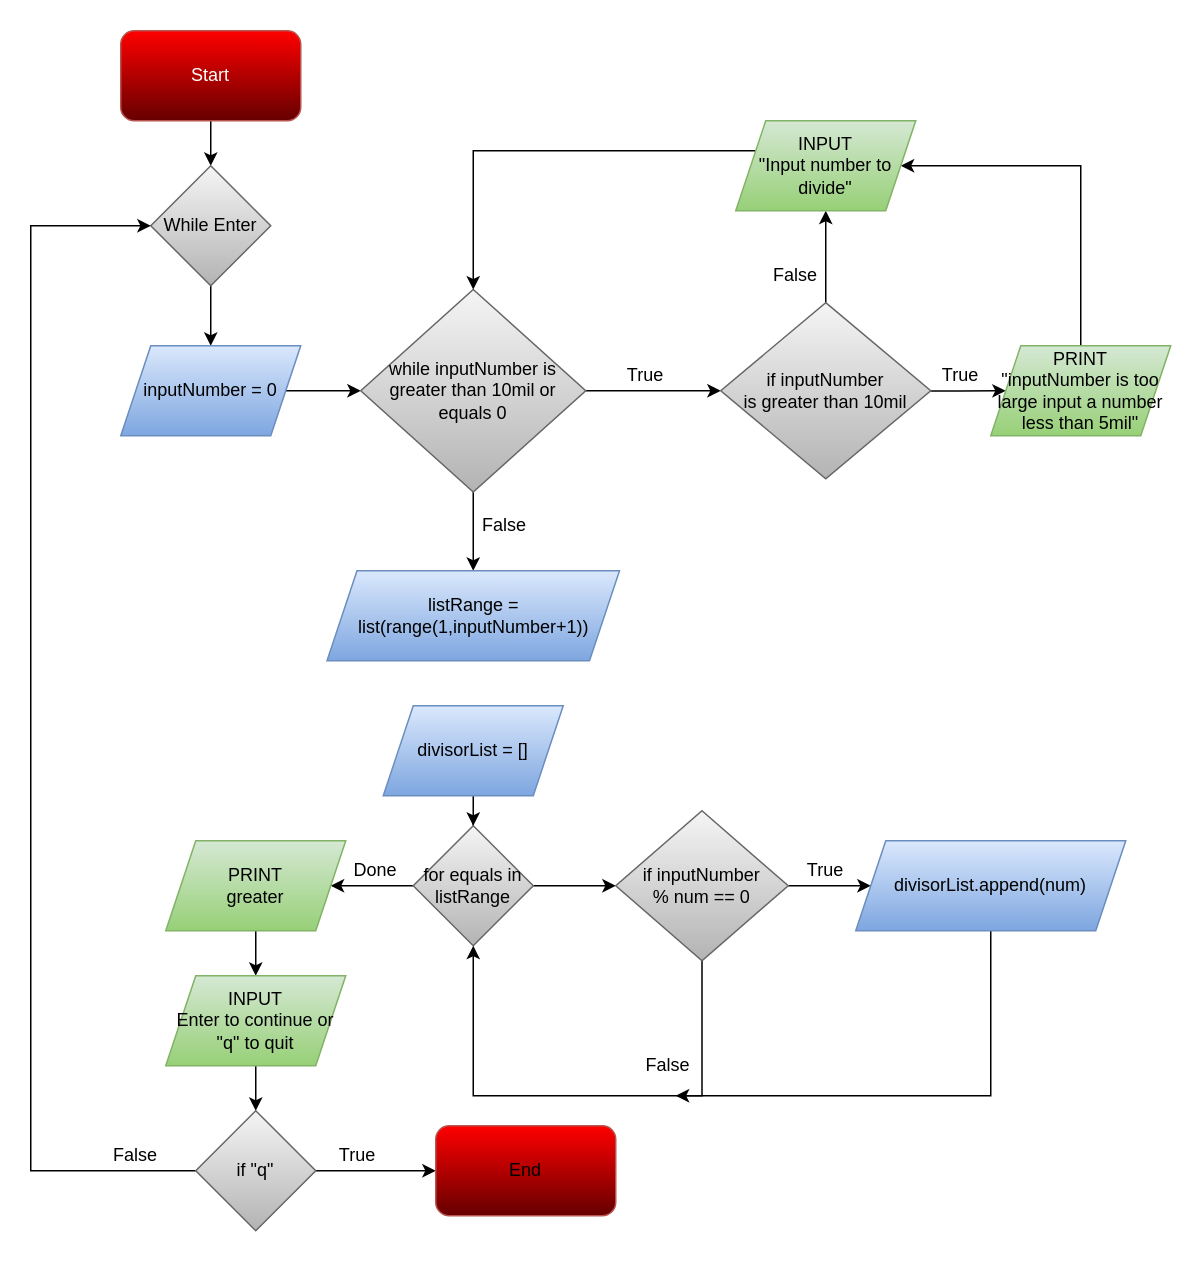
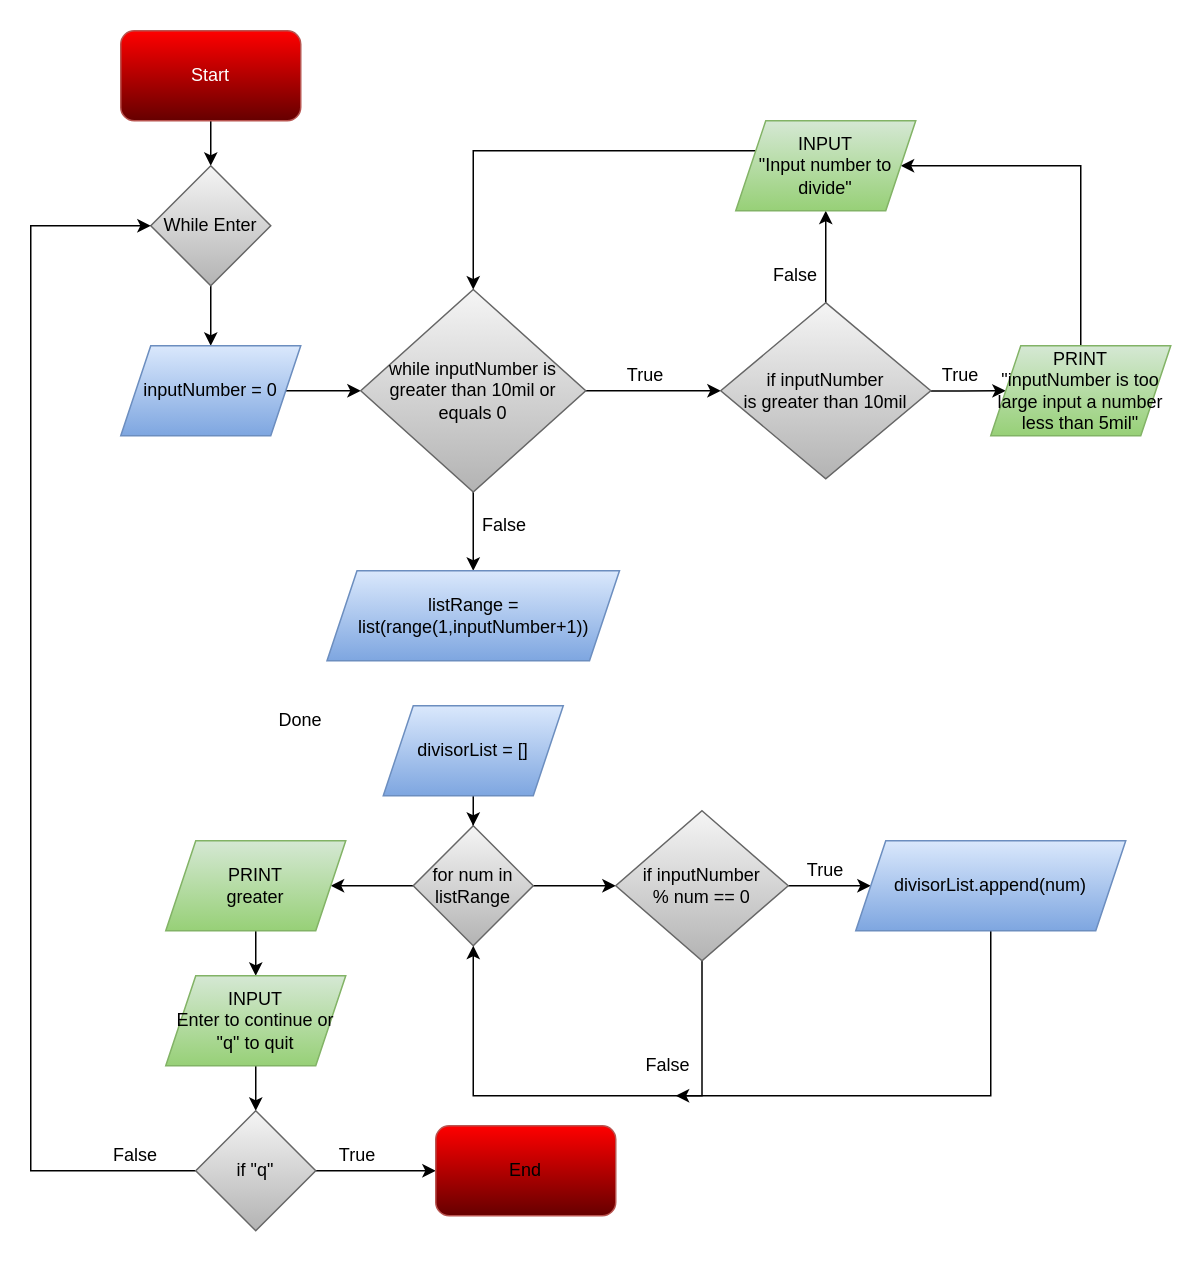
- <mxCell id="37" value="Done" style="text;html=1;strokeColor=none;fillColor=none;align=center;verticalAlign=middle;whiteSpace=wrap;rounded=0;" vertex="1" parent="1"><mxGeometry x="230" y="570" width="40" height="20" as="geometry" /></mxCell>
+ <mxCell id="37" value="Done" style="text;html=1;strokeColor=none;fillColor=none;align=center;verticalAlign=middle;whiteSpace=wrap;rounded=0;" vertex="1" parent="1"><mxGeometry x="180" y="470" width="40" height="20" as="geometry" /></mxCell>
- <mxCell id="27" value="for equals in listRange" style="rhombus;whiteSpace=wrap;html=1;fillColor=#f5f5f5;gradientColor=#b3b3b3;strokeColor=#666666;" vertex="1" parent="1"><mxGeometry x="275" y="550" width="80" height="80" as="geometry" /></mxCell>
+ <mxCell id="27" value="for num in listRange" style="rhombus;whiteSpace=wrap;html=1;fillColor=#f5f5f5;gradientColor=#b3b3b3;strokeColor=#666666;" vertex="1" parent="1"><mxGeometry x="275" y="550" width="80" height="80" as="geometry" /></mxCell>
